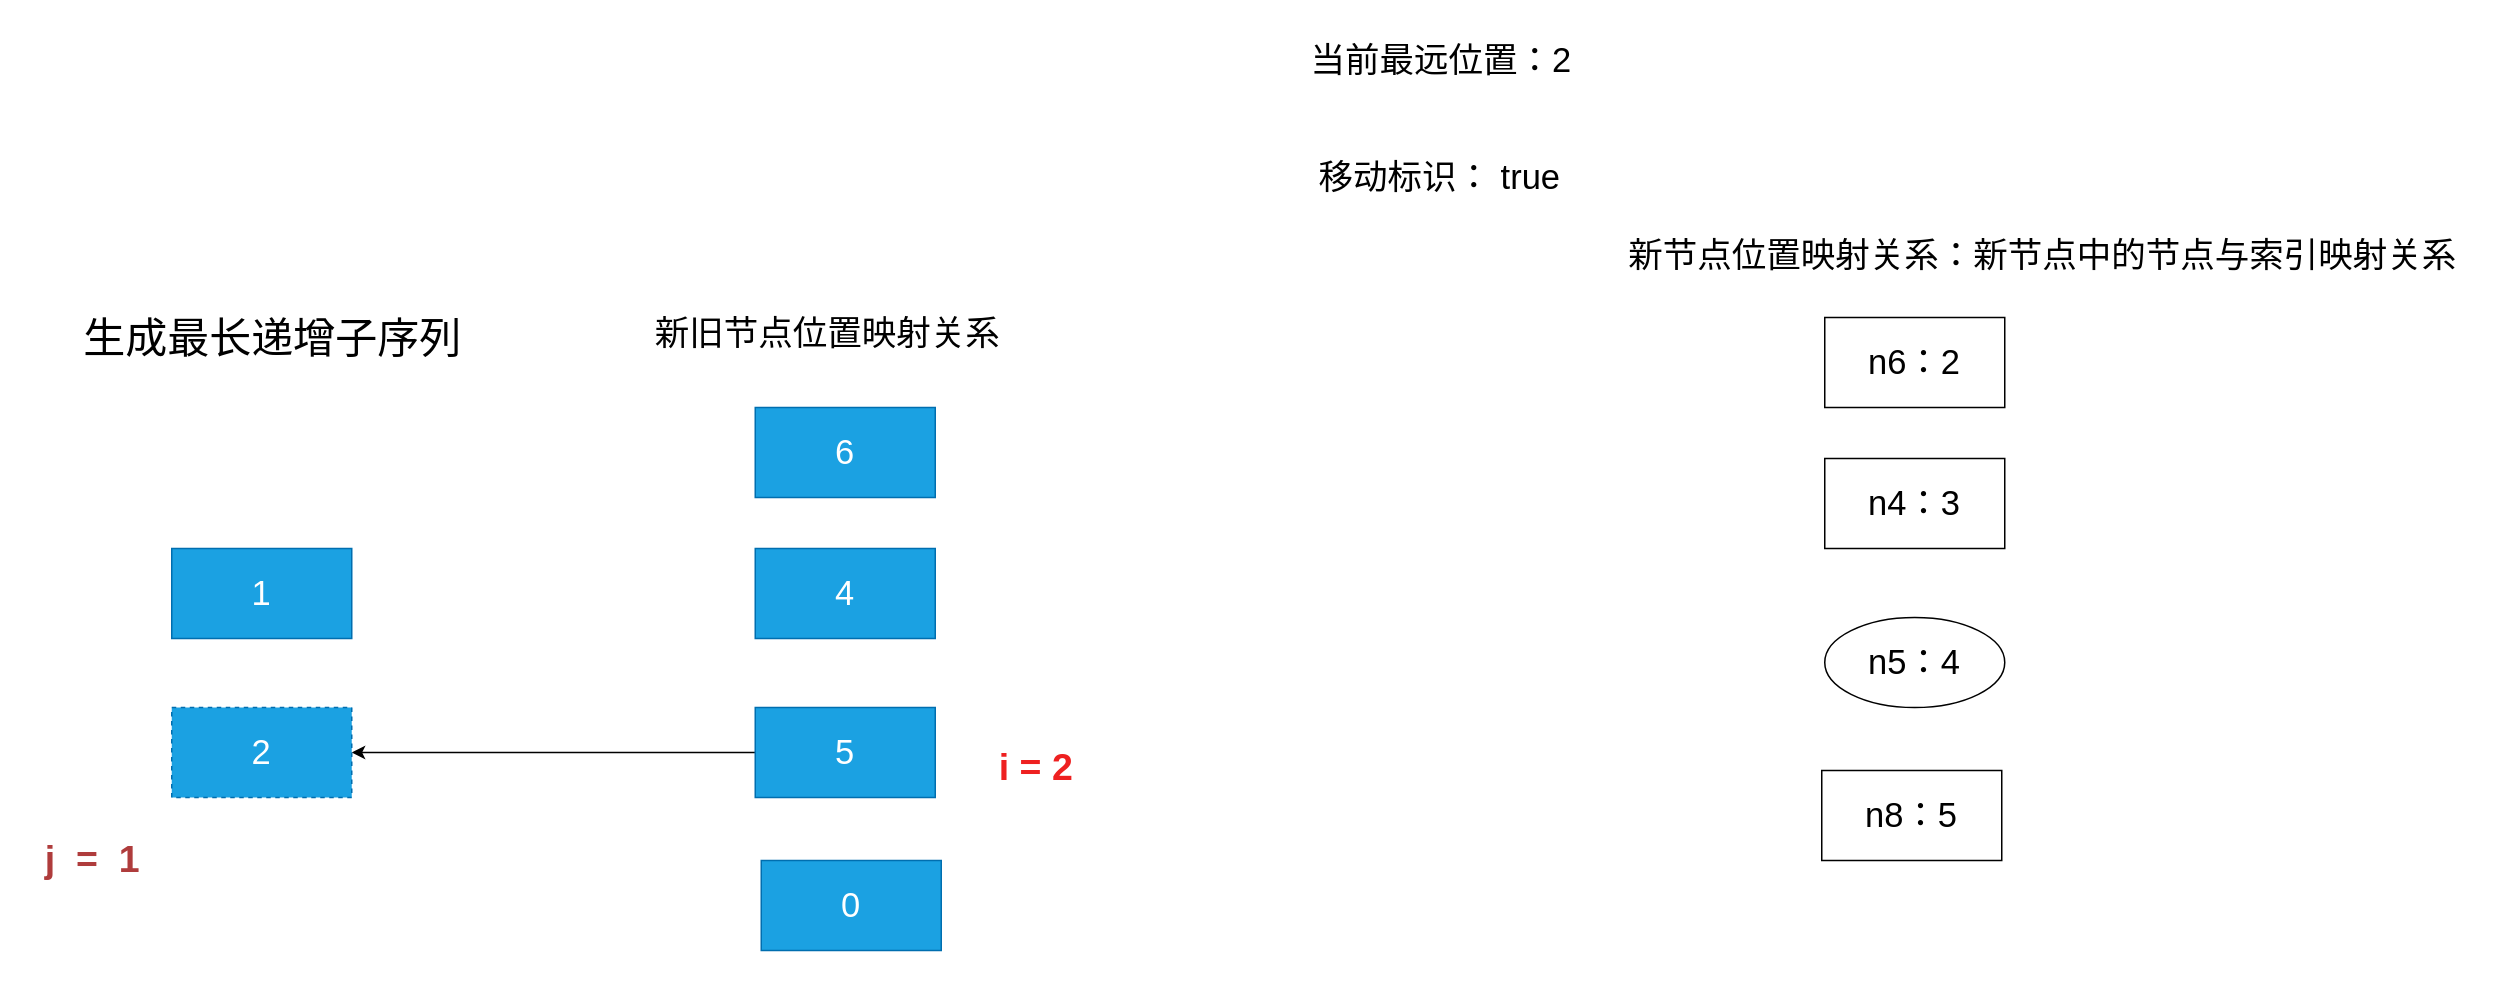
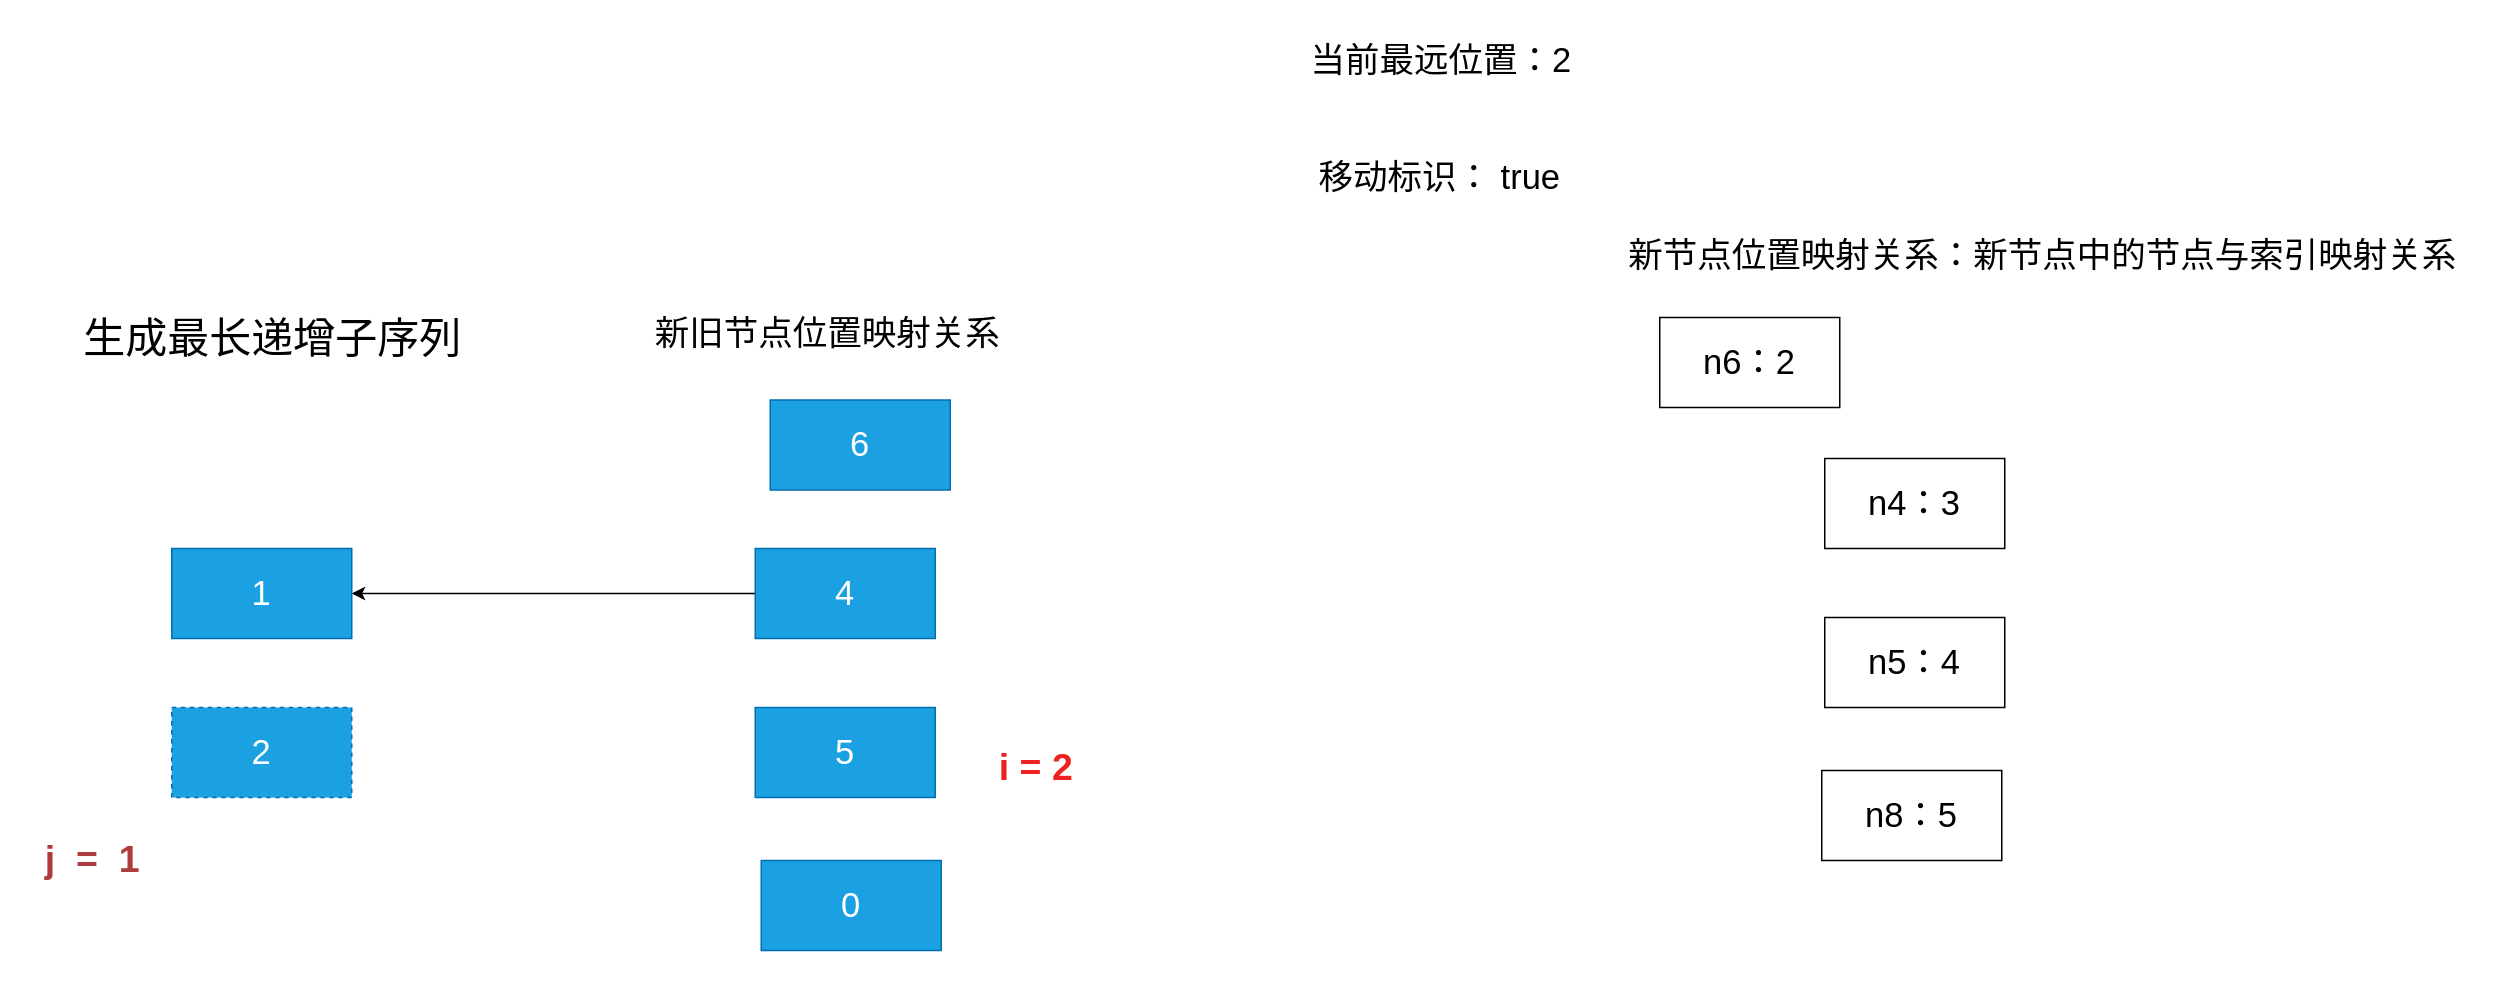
- <mxCell id="3" value="n6：2" style="rounded=0;whiteSpace=wrap;html=1;fontSize=23;" parent="1" vertex="1"><mxGeometry x="1216" y="211" width="120" height="60" as="geometry" /></mxCell>
+ <mxCell id="3" value="n6：2" style="rounded=0;whiteSpace=wrap;html=1;fontSize=23;" parent="1" vertex="1"><mxGeometry x="1106" y="211" width="120" height="60" as="geometry" /></mxCell>
- <mxCell id="10" value="6" style="rounded=0;whiteSpace=wrap;html=1;fontSize=23;fillColor=#1ba1e2;fontColor=#ffffff;strokeColor=#006EAF;" parent="1" vertex="1"><mxGeometry x="503" y="271" width="120" height="60" as="geometry" /></mxCell>
+ <mxCell id="10" value="6" style="rounded=0;whiteSpace=wrap;html=1;fontSize=23;fillColor=#1ba1e2;fontColor=#ffffff;strokeColor=#006EAF;" parent="1" vertex="1"><mxGeometry x="513" y="266" width="120" height="60" as="geometry" /></mxCell>
+ <mxCell id="11" style="edgeStyle=none;html=1;" parent="1" source="12" target="17" edge="1"><mxGeometry relative="1" as="geometry" /></mxCell>
- <mxCell id="5" value="n5：4" style="ellipse;whiteSpace=wrap;html=1;fontSize=23;" parent="1" vertex="1"><mxGeometry x="1216" y="411" width="120" height="60" as="geometry" /></mxCell>
+ <mxCell id="5" value="n5：4" style="rounded=0;whiteSpace=wrap;html=1;fontSize=23;" parent="1" vertex="1"><mxGeometry x="1216" y="411" width="120" height="60" as="geometry" /></mxCell>
- <mxCell id="13" style="edgeStyle=none;html=1;" parent="1" source="14" target="18" edge="1"><mxGeometry relative="1" as="geometry" /></mxCell>
